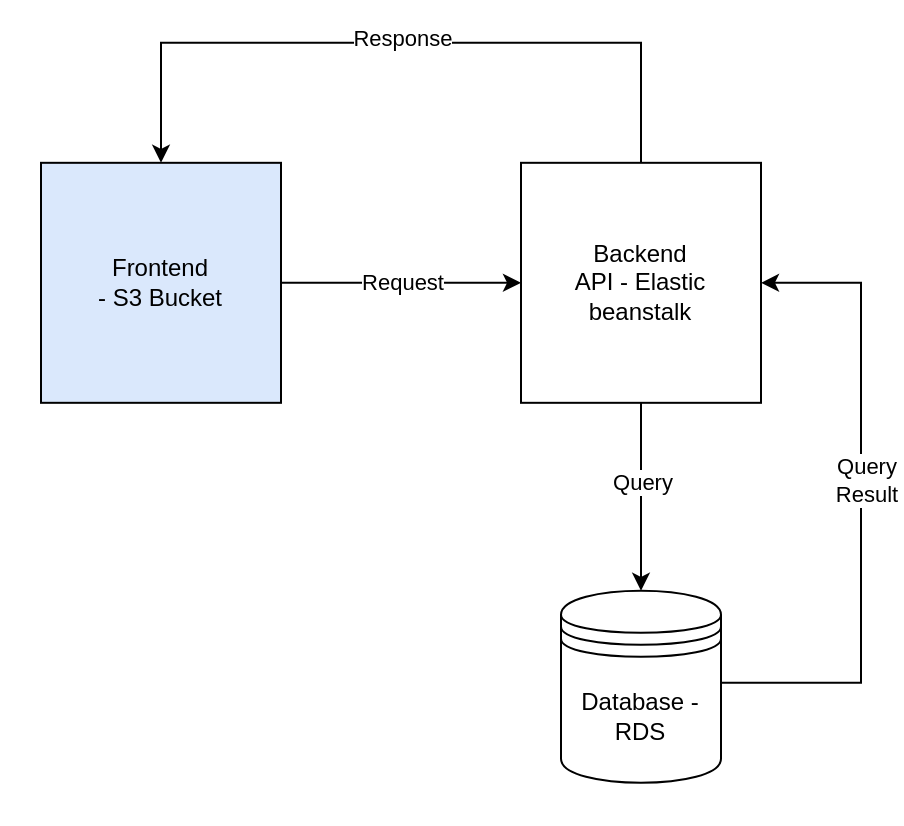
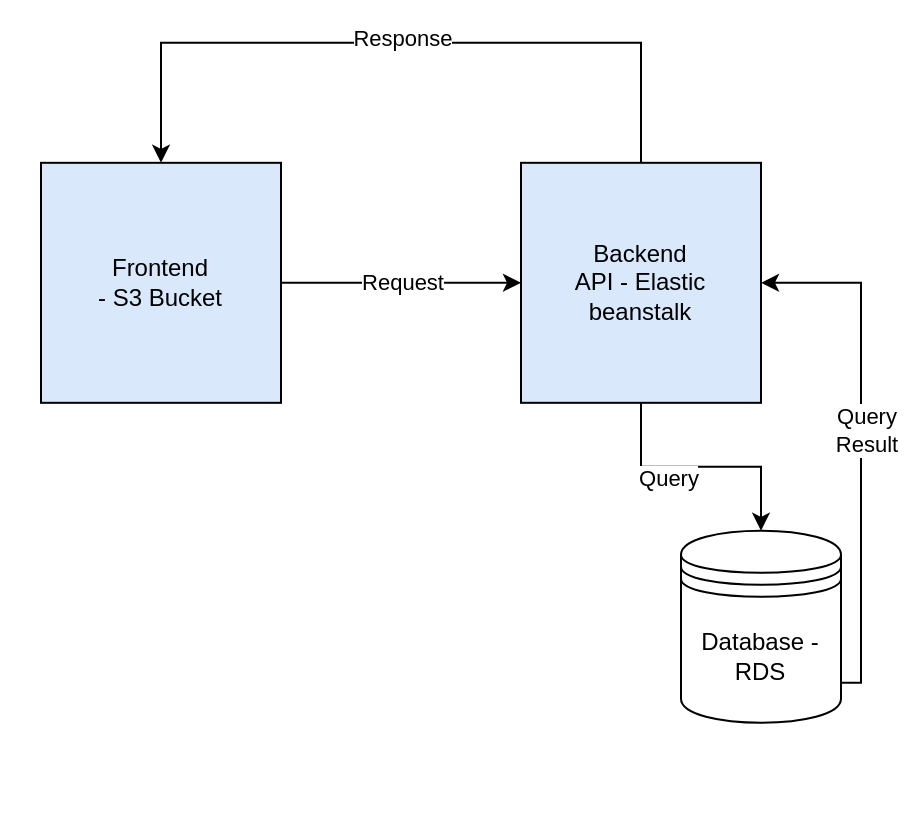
- <mxCell id="6" value="Backend&lt;br&gt;API - Elastic beanstalk" style="whiteSpace=wrap;html=1;aspect=fixed;" vertex="1" parent="1"><mxGeometry x="260" y="80.91" width="120" height="120" as="geometry" /></mxCell>
+ <mxCell id="6" value="Backend&lt;br&gt;API - Elastic beanstalk" style="whiteSpace=wrap;html=1;aspect=fixed;fillColor=#dae8fc;" vertex="1" parent="1"><mxGeometry x="260" y="80.91" width="120" height="120" as="geometry" /></mxCell>
- <mxCell id="12" value="Database - RDS" style="shape=datastore;whiteSpace=wrap;html=1;" vertex="1" parent="1"><mxGeometry x="280" y="294.91" width="80" height="96" as="geometry" /></mxCell>
+ <mxCell id="12" value="Database - RDS" style="shape=datastore;whiteSpace=wrap;html=1;" vertex="1" parent="1"><mxGeometry x="340" y="264.91" width="80" height="96" as="geometry" /></mxCell>
